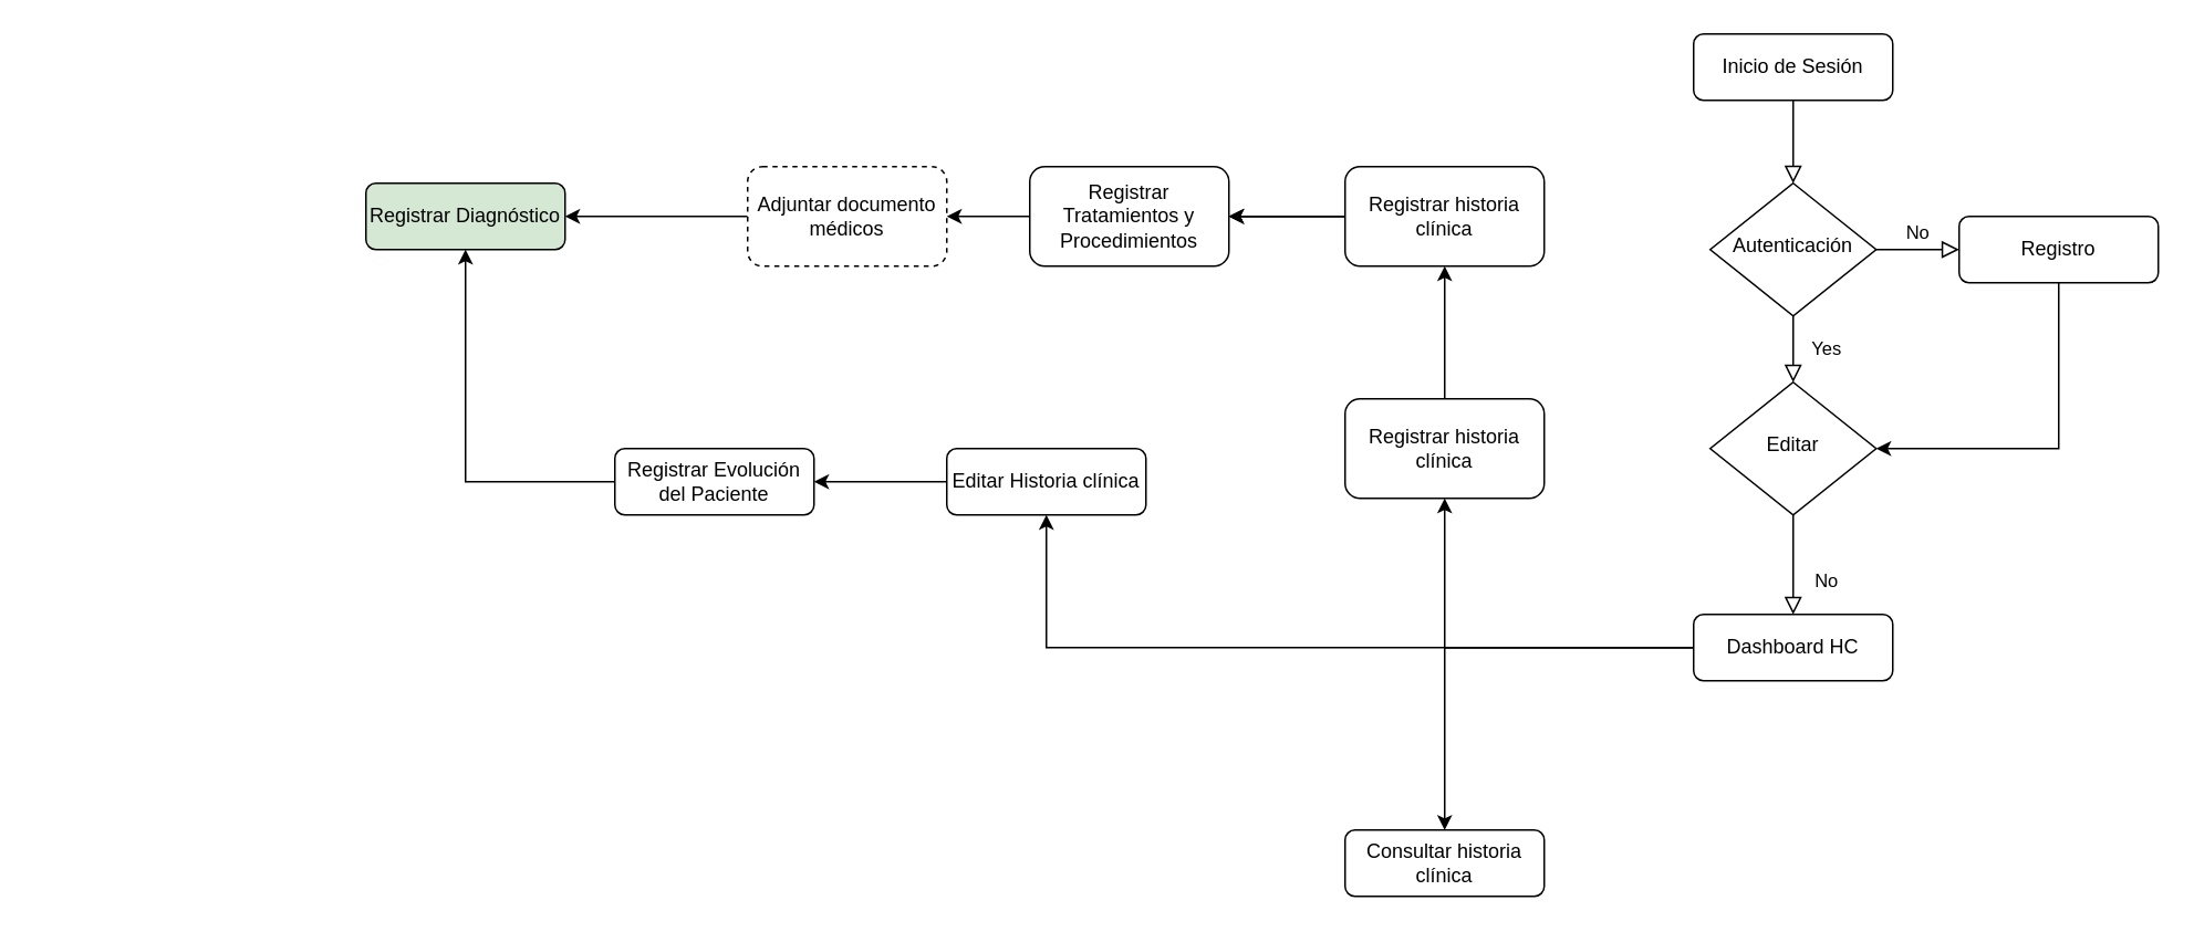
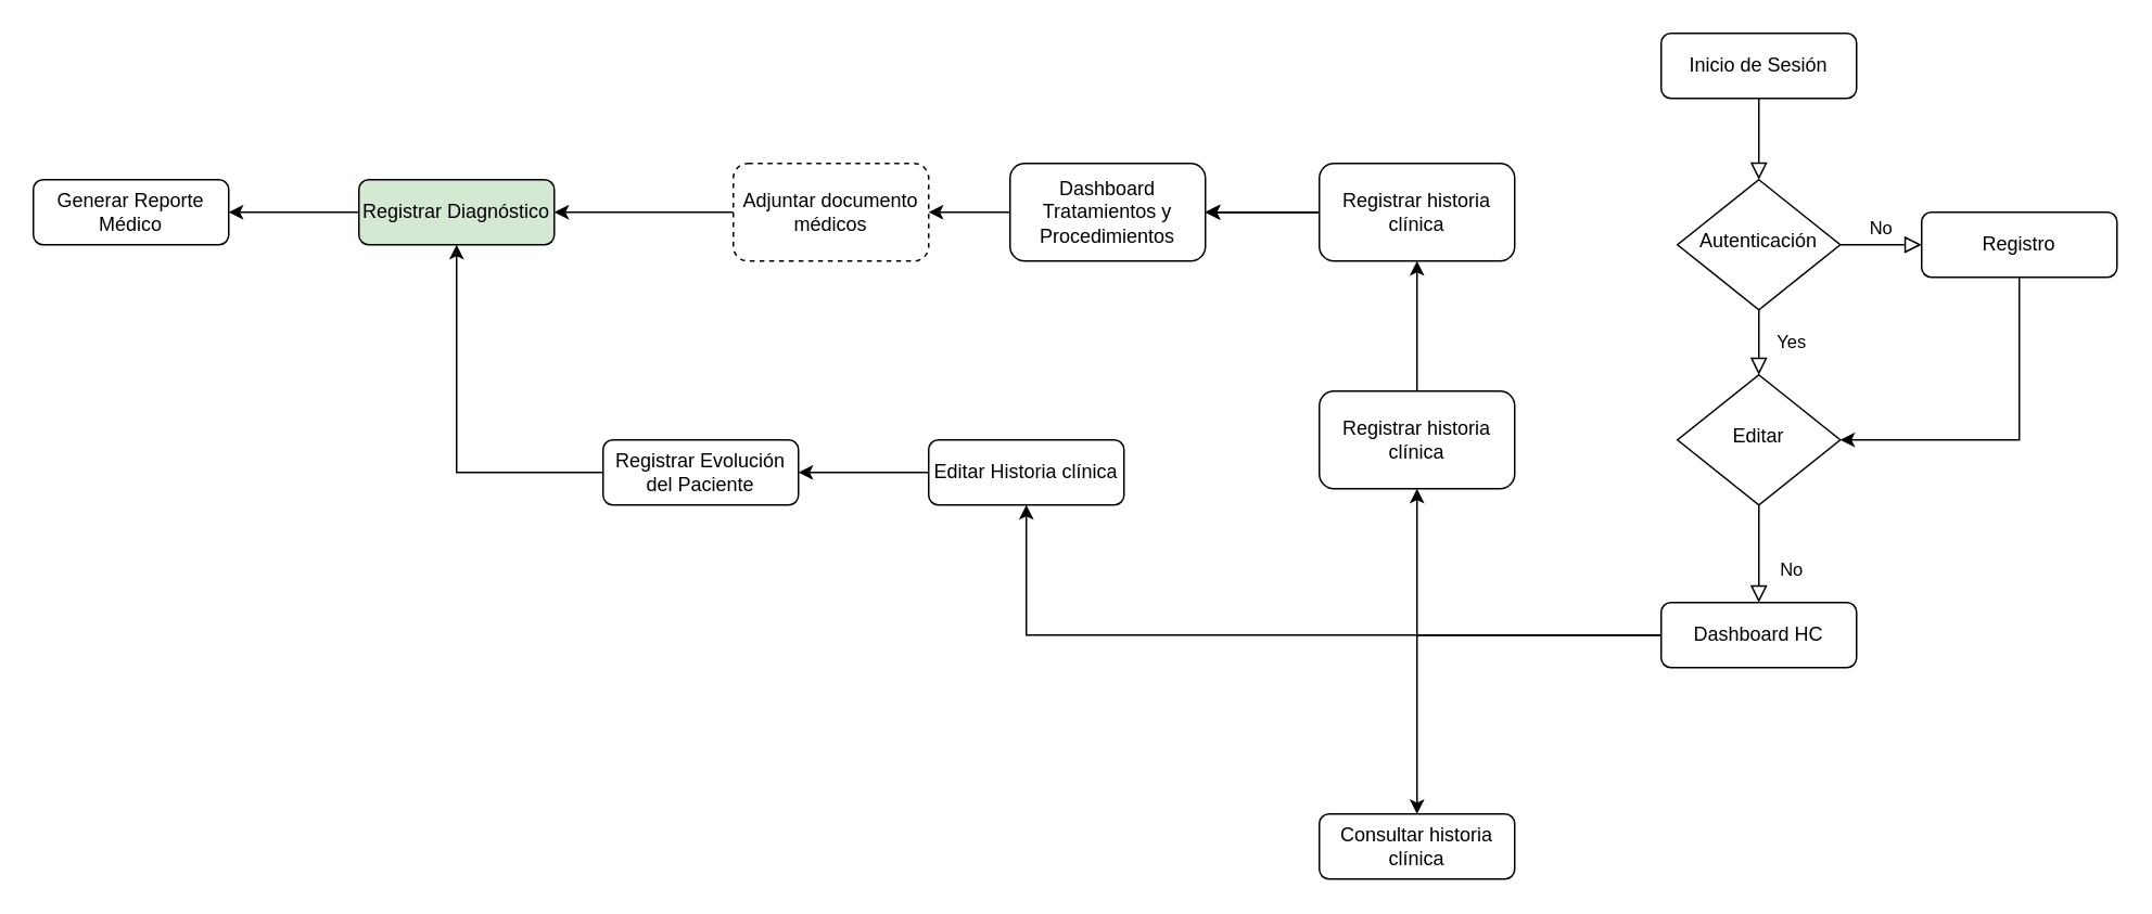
+ <mxCell id="32" value="Generar Reporte Médico" style="rounded=1;whiteSpace=wrap;html=1;fontSize=12;glass=0;strokeWidth=1;shadow=0;" vertex="1" parent="1"><mxGeometry x="20" y="110" width="120" height="40" as="geometry" /></mxCell>
+ <mxCell id="23" value="" style="edgeStyle=orthogonalEdgeStyle;rounded=0;orthogonalLoop=1;jettySize=auto;html=1;" edge="1" parent="1" source="24" target="32"><mxGeometry relative="1" as="geometry" /></mxCell>
- <mxCell id="29" value="Registrar Tratamientos y Procedimientos" style="whiteSpace=wrap;html=1;rounded=1;glass=0;strokeWidth=1;shadow=0;" vertex="1" parent="1"><mxGeometry x="620" y="100" width="120" height="60" as="geometry" /></mxCell>
+ <mxCell id="29" value="Dashboard Tratamientos y Procedimientos" style="whiteSpace=wrap;html=1;rounded=1;glass=0;strokeWidth=1;shadow=0;" vertex="1" parent="1"><mxGeometry x="620" y="100" width="120" height="60" as="geometry" /></mxCell>
